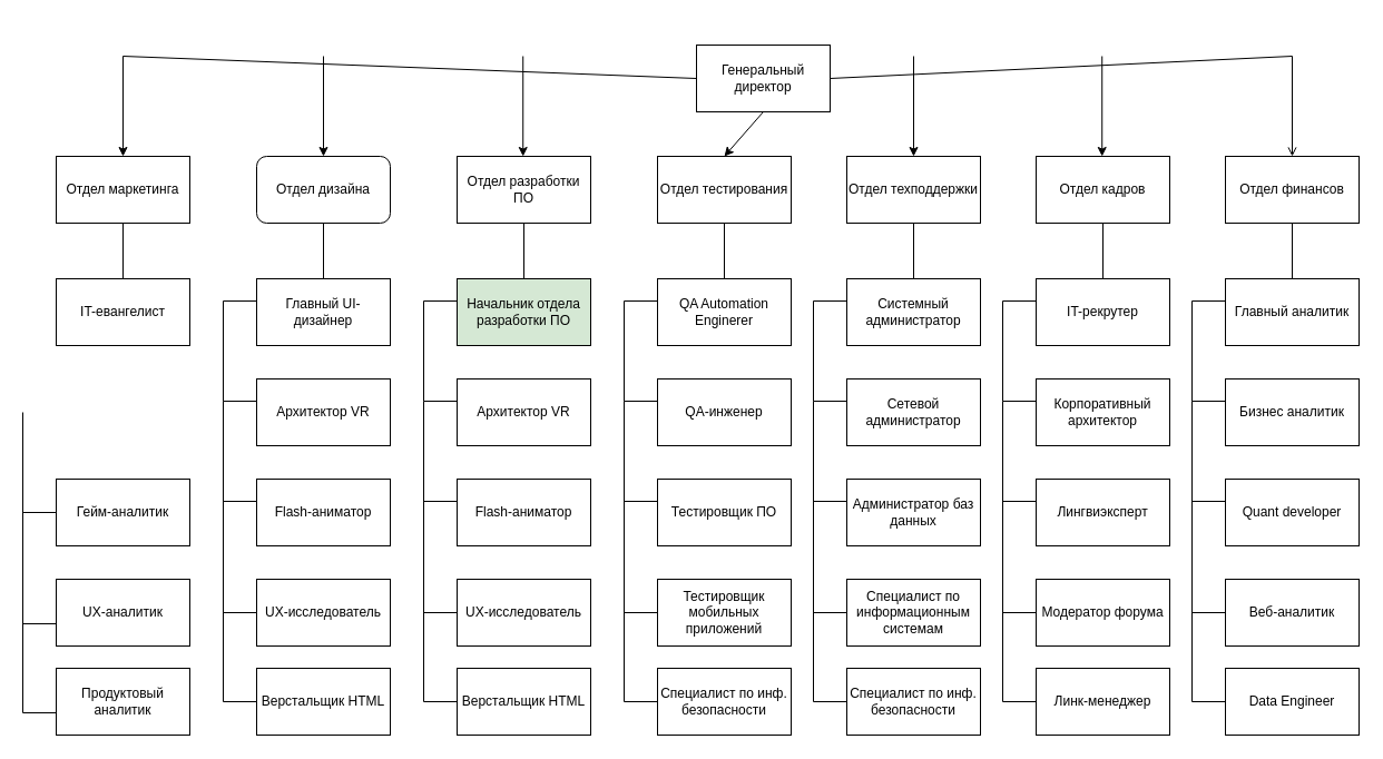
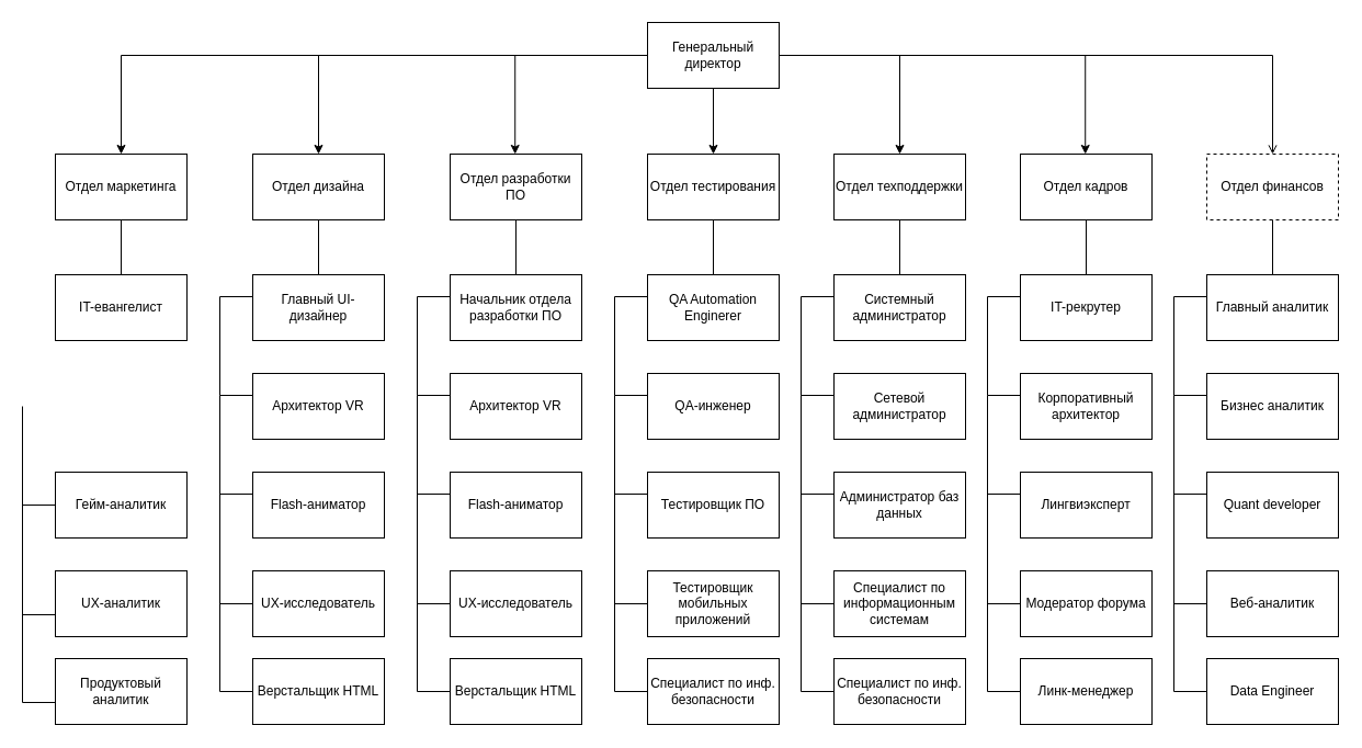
- <mxCell id="2" value="Генеральный директор" style="rounded=0;whiteSpace=wrap;html=1;" vertex="1" parent="1"><mxGeometry x="625" y="40" width="120" height="60" as="geometry" /></mxCell>
+ <mxCell id="2" value="Генеральный директор" style="rounded=0;whiteSpace=wrap;html=1;" vertex="1" parent="1"><mxGeometry x="590" y="20" width="120" height="60" as="geometry" /></mxCell>
- <mxCell id="8" value="Отдел дизайна" style="whiteSpace=wrap;html=1;rounded=1;" vertex="1" parent="1"><mxGeometry x="230" y="140" width="120" height="60" as="geometry" /></mxCell>
+ <mxCell id="8" value="Отдел дизайна" style="rounded=0;whiteSpace=wrap;html=1;" vertex="1" parent="1"><mxGeometry x="230" y="140" width="120" height="60" as="geometry" /></mxCell>
- <mxCell id="38" value="Отдел финансов" style="rounded=0;whiteSpace=wrap;html=1;" vertex="1" parent="1"><mxGeometry x="1100" y="140" width="120" height="60" as="geometry" /></mxCell>
+ <mxCell id="38" value="Отдел финансов" style="rounded=0;whiteSpace=wrap;html=1;dashed=1;" vertex="1" parent="1"><mxGeometry x="1100" y="140" width="120" height="60" as="geometry" /></mxCell>
- <mxCell id="15" value="Начальник отдела разработки ПО" style="rounded=0;whiteSpace=wrap;html=1;fillColor=#d5e8d4;" vertex="1" parent="1"><mxGeometry x="410" y="250" width="120" height="60" as="geometry" /></mxCell>
+ <mxCell id="15" value="Начальник отдела разработки ПО" style="rounded=0;whiteSpace=wrap;html=1;" vertex="1" parent="1"><mxGeometry x="410" y="250" width="120" height="60" as="geometry" /></mxCell>
